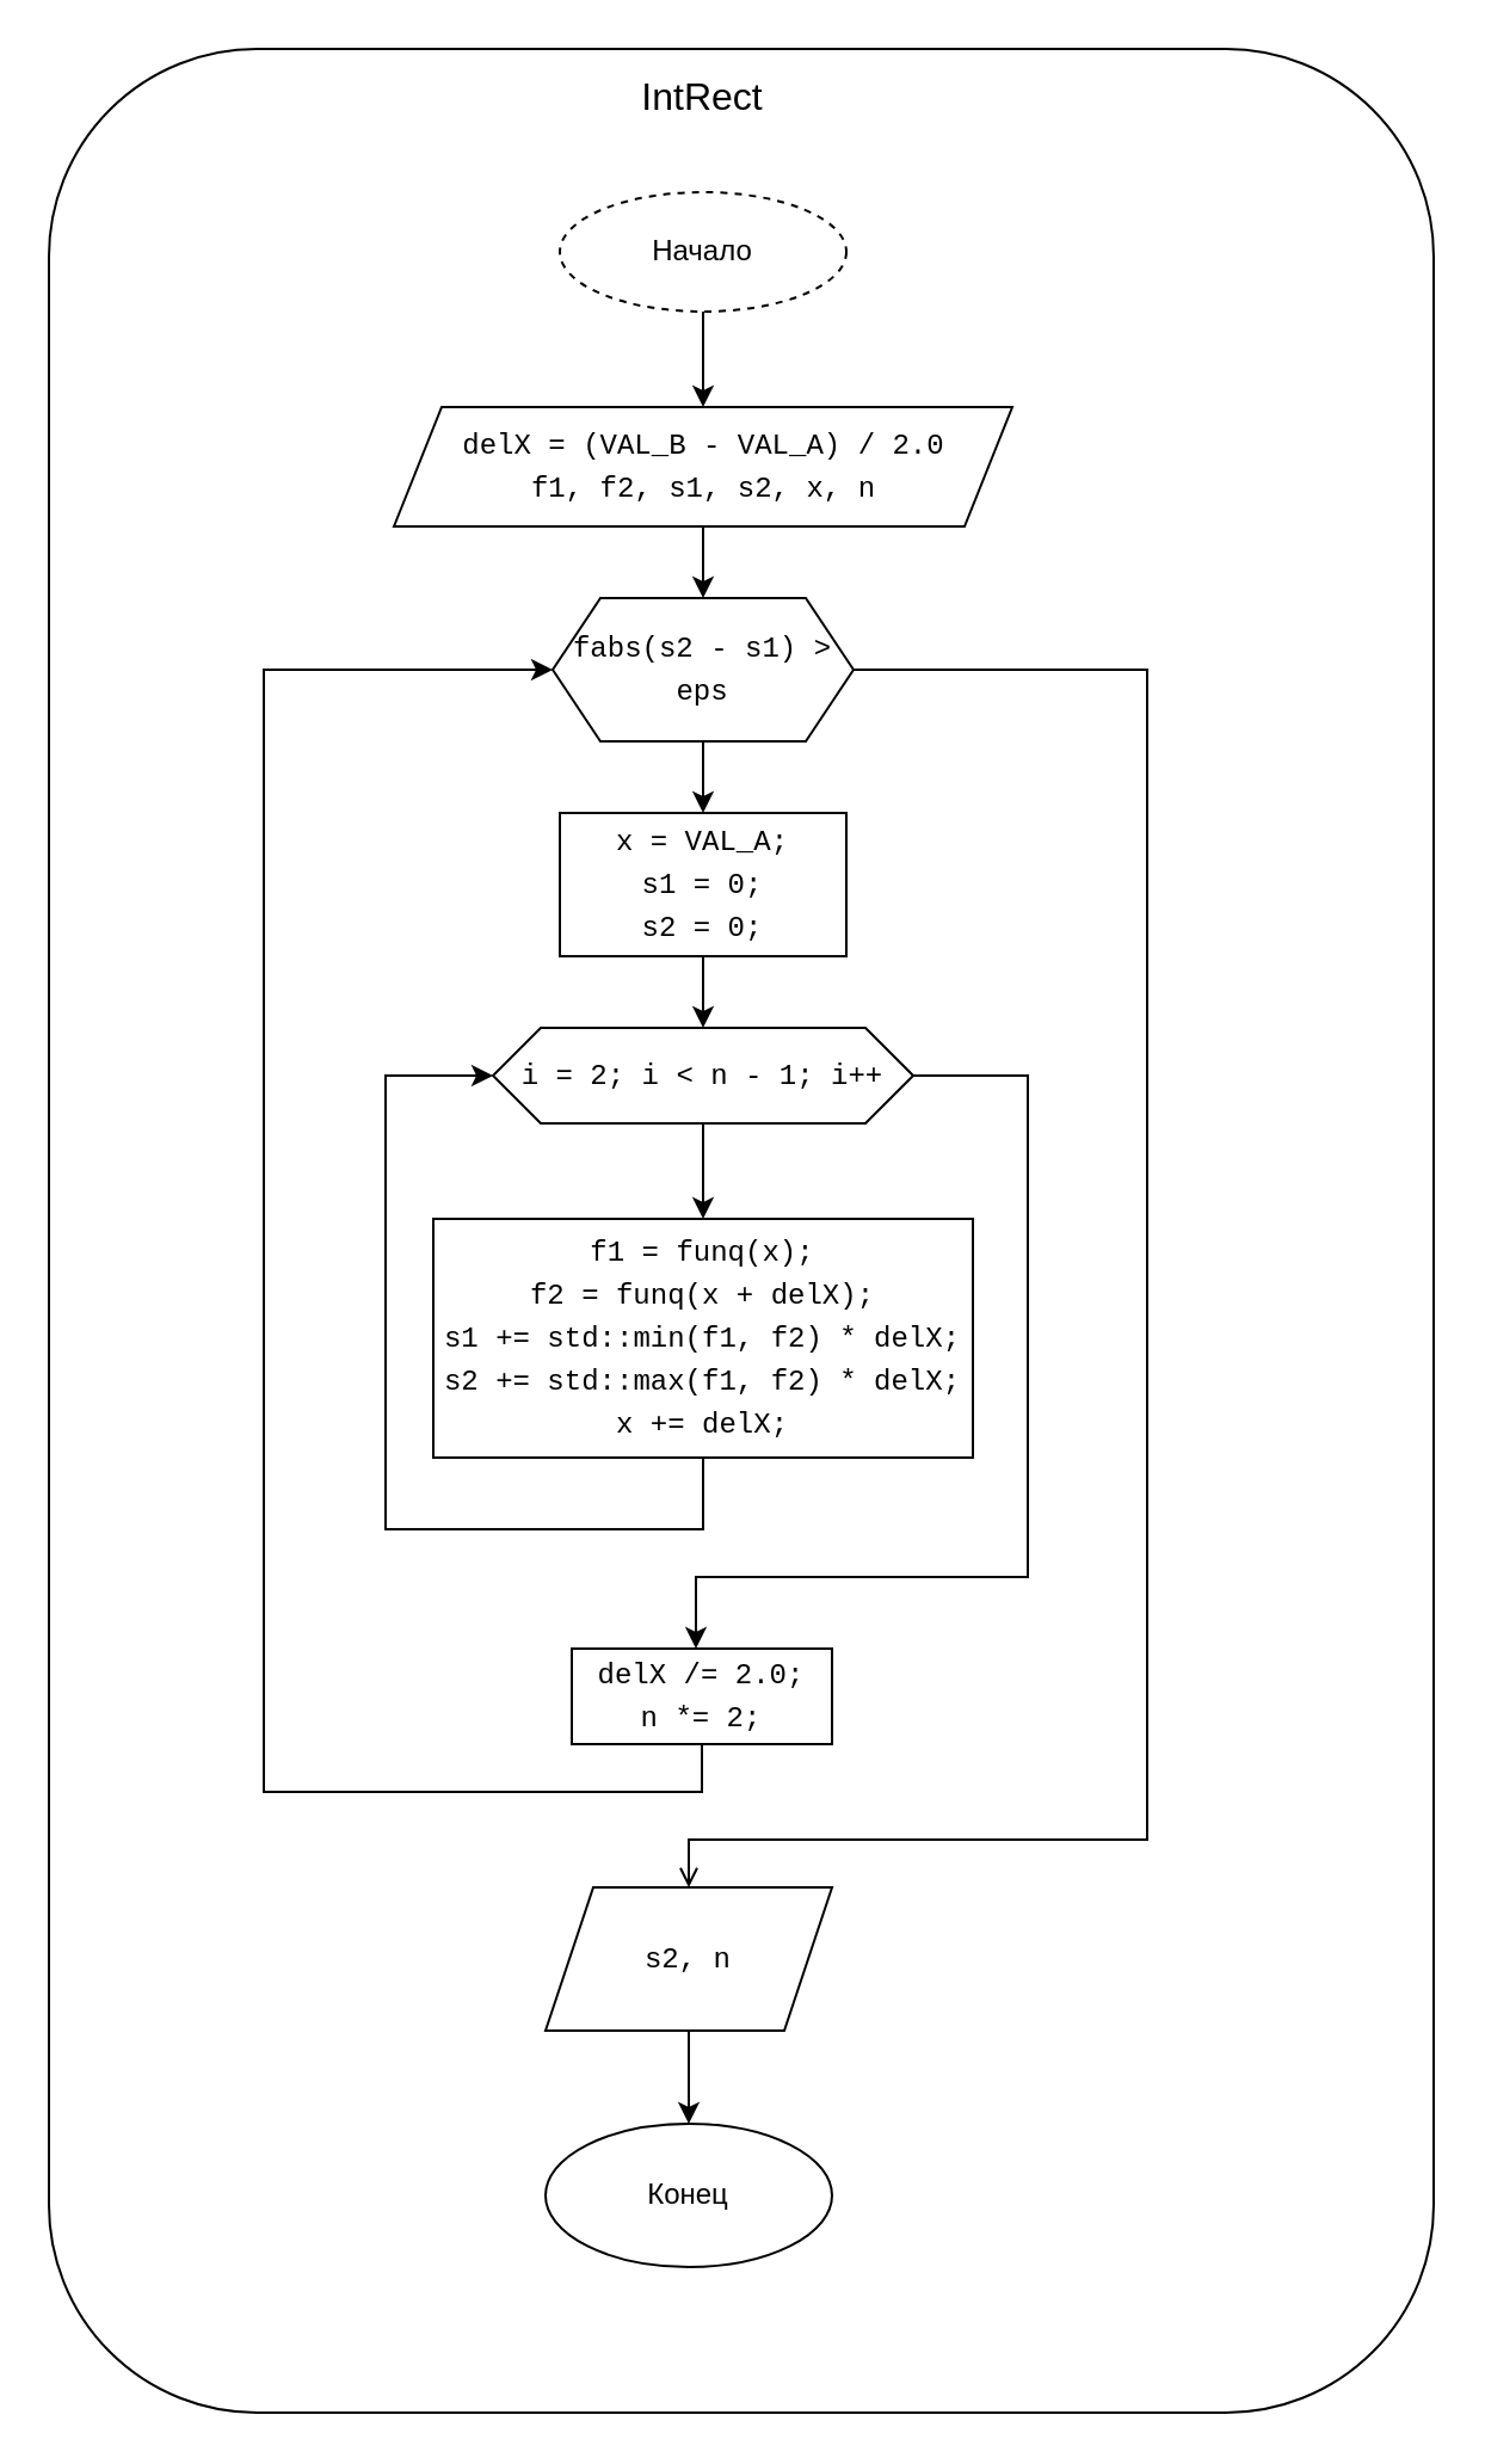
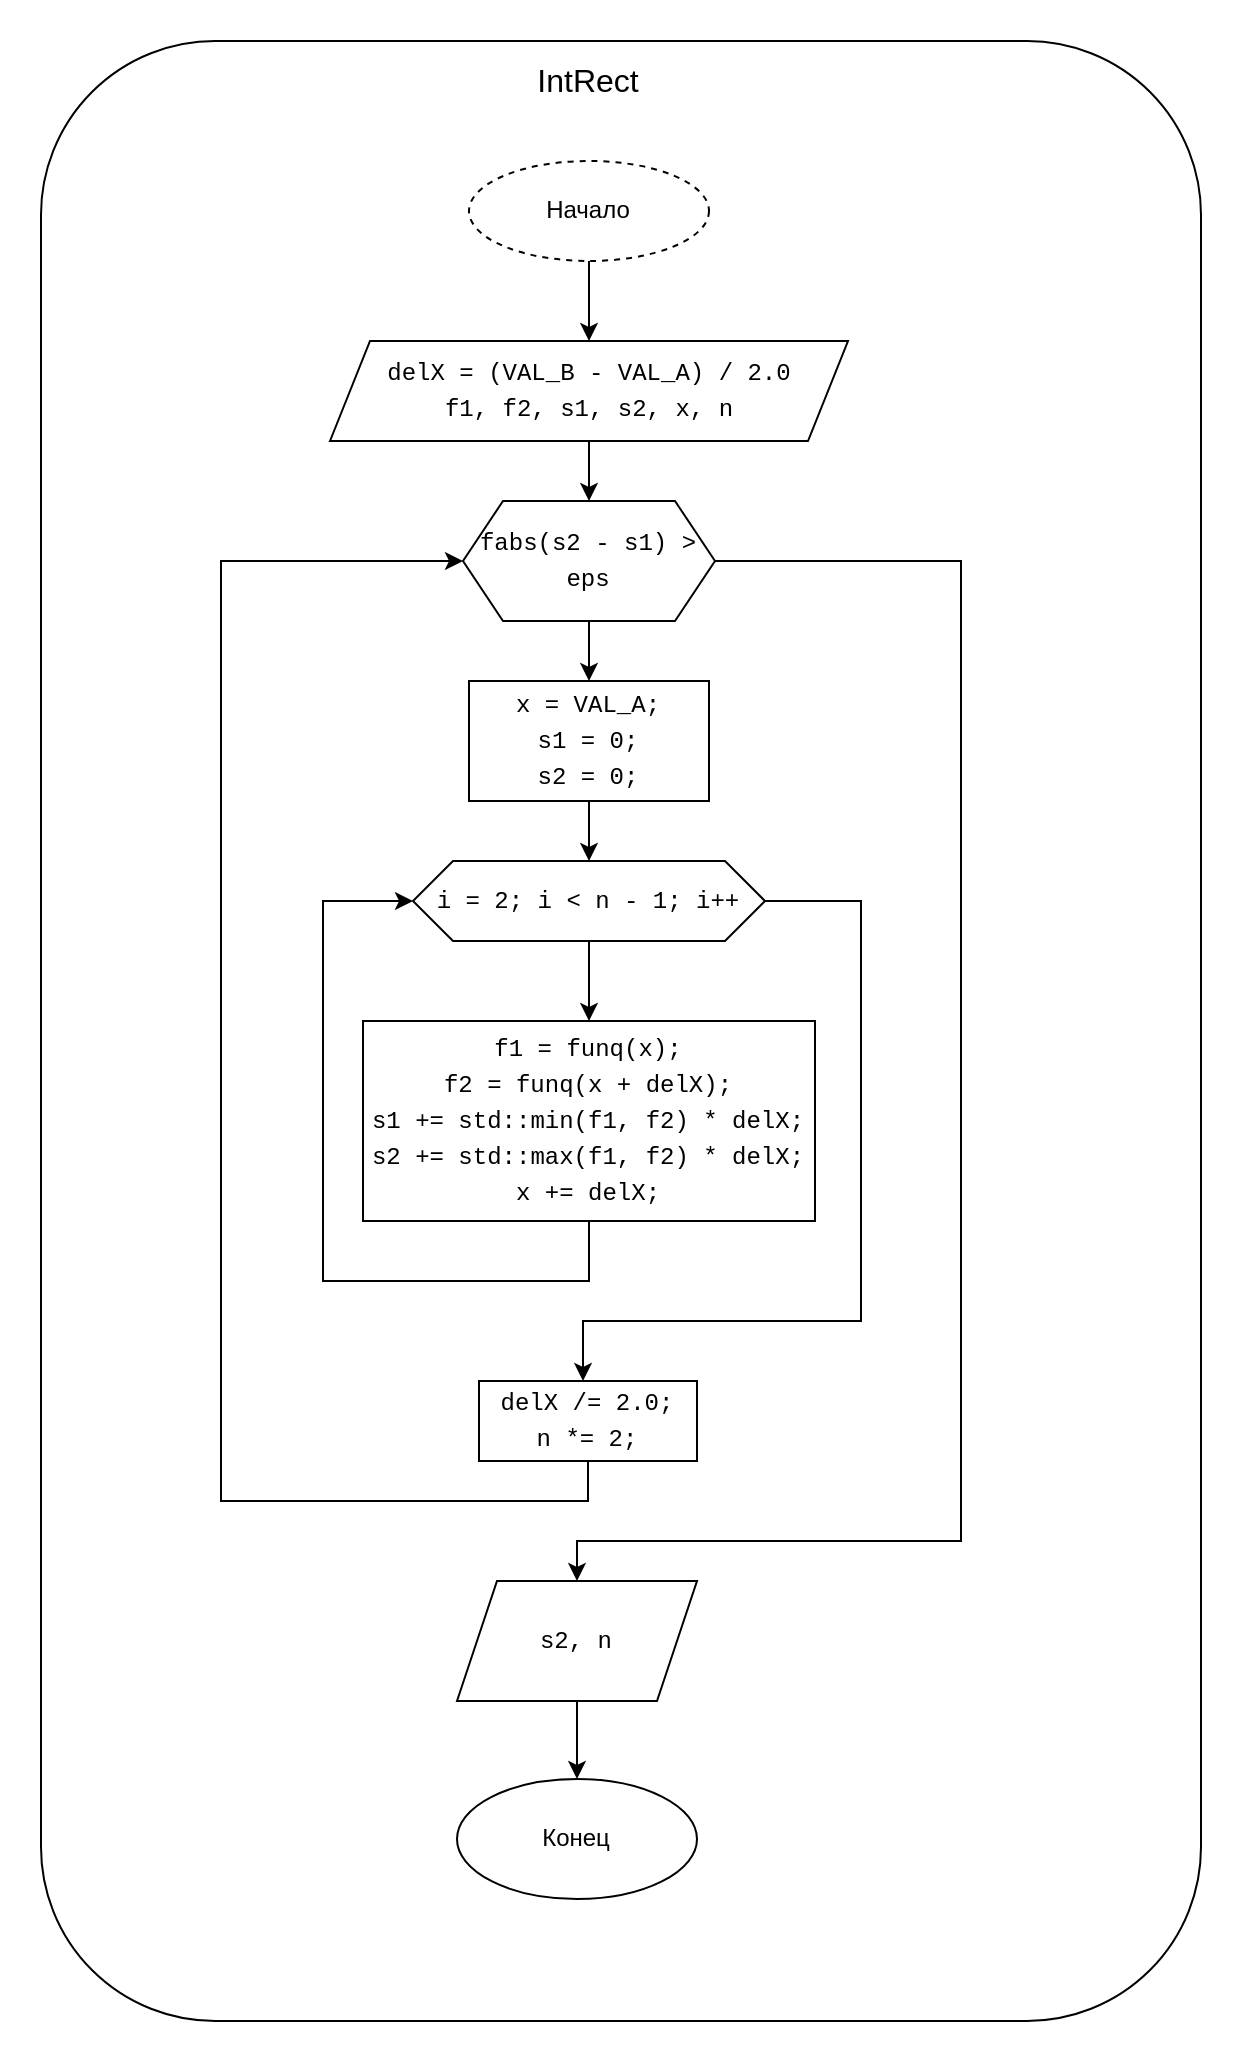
- <mxCell id="11" value="" style="edgeStyle=orthogonalEdgeStyle;rounded=0;orthogonalLoop=1;jettySize=auto;html=1;entryX=0.5;entryY=0;entryDx=0;entryDy=0;labelBorderColor=none;exitX=1;exitY=0.5;exitDx=0;exitDy=0;endArrow=open;" parent="1" source="9" target="21" edge="1"><mxGeometry relative="1" as="geometry"><mxPoint x="288" y="800" as="targetPoint" /><Array as="points"><mxPoint x="480" y="280" /><mxPoint x="480" y="770" /><mxPoint x="288" y="770" /></Array></mxGeometry></mxCell>
+ <mxCell id="11" value="" style="edgeStyle=orthogonalEdgeStyle;rounded=0;orthogonalLoop=1;jettySize=auto;html=1;entryX=0.5;entryY=0;entryDx=0;entryDy=0;labelBorderColor=none;exitX=1;exitY=0.5;exitDx=0;exitDy=0;" parent="1" source="9" target="21" edge="1"><mxGeometry relative="1" as="geometry"><mxPoint x="288" y="800" as="targetPoint" /><Array as="points"><mxPoint x="480" y="280" /><mxPoint x="480" y="770" /><mxPoint x="288" y="770" /></Array></mxGeometry></mxCell>
